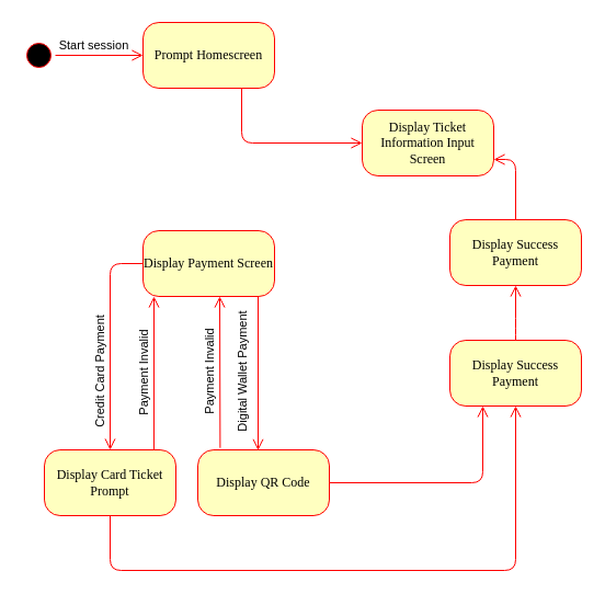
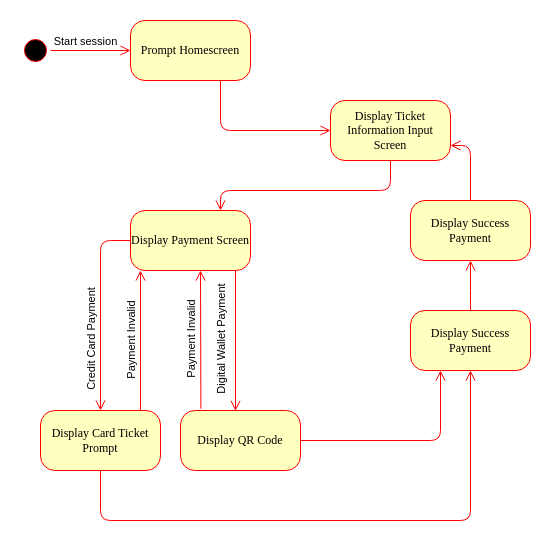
+ <mxCell id="11" style="edgeStyle=orthogonalEdgeStyle;html=1;entryX=0.75;entryY=0;labelBackgroundColor=none;endArrow=open;endSize=8;strokeColor=#ff0000;fontFamily=Verdana;fontSize=12;align=left;exitX=0.5;exitY=1;" parent="1" source="5" target="3" edge="1"><mxGeometry relative="1" as="geometry"><mxPoint x="410" y="200" as="sourcePoint" /><Array as="points"><mxPoint x="390" y="190" /><mxPoint x="220" y="190" /></Array></mxGeometry></mxCell>
